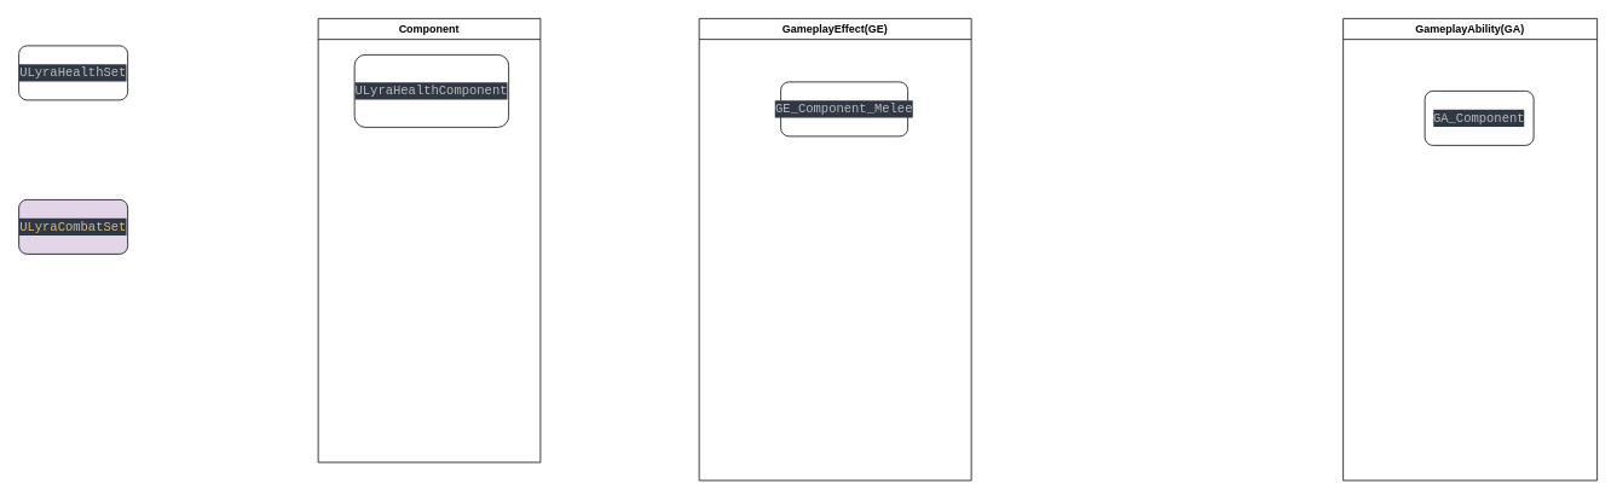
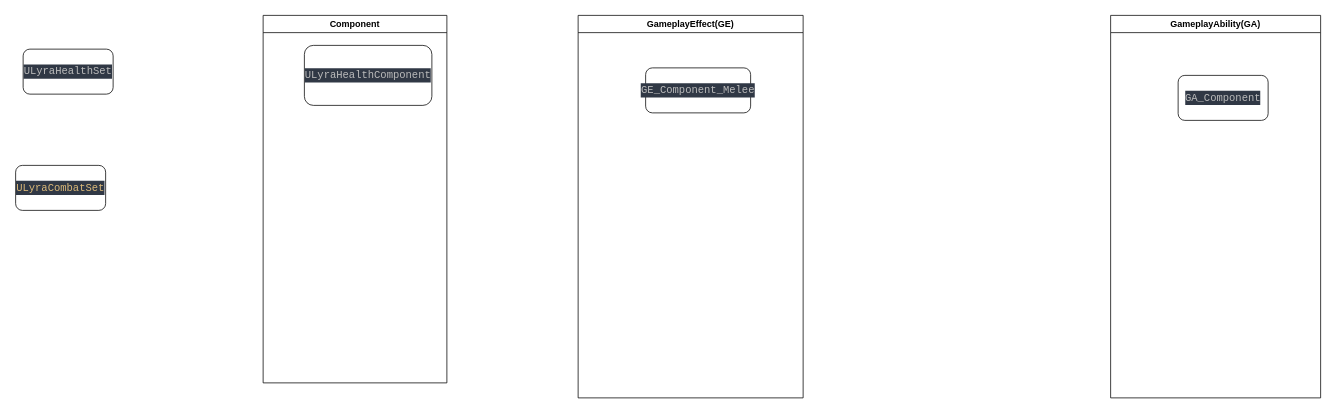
- <mxCell id="3" value="&lt;div style=&quot;color: rgb(187 , 187 , 187) ; background-color: rgb(48 , 56 , 69) ; font-family: &amp;#34;consolas&amp;#34; , &amp;#34;courier new&amp;#34; , monospace ; font-size: 14px ; line-height: 19px&quot;&gt;ULyraHealthSet&lt;/div&gt;" style="rounded=1;whiteSpace=wrap;html=1;" vertex="1" parent="1"><mxGeometry x="20" y="50" width="120" height="60" as="geometry" /></mxCell>
+ <mxCell id="3" value="&lt;div style=&quot;color: rgb(187 , 187 , 187) ; background-color: rgb(48 , 56 , 69) ; font-family: &amp;#34;consolas&amp;#34; , &amp;#34;courier new&amp;#34; , monospace ; font-size: 14px ; line-height: 19px&quot;&gt;ULyraHealthSet&lt;/div&gt;" style="rounded=1;whiteSpace=wrap;html=1;" vertex="1" parent="1"><mxGeometry x="30" y="65" width="120" height="60" as="geometry" /></mxCell>
- <mxCell id="2" value="&lt;div style=&quot;color: rgb(187 , 187 , 187) ; background-color: rgb(48 , 56 , 69) ; font-family: &amp;#34;consolas&amp;#34; , &amp;#34;courier new&amp;#34; , monospace ; font-size: 14px ; line-height: 19px&quot;&gt;ULyraHealthComponent&lt;/div&gt;" style="rounded=1;whiteSpace=wrap;html=1;" vertex="1" parent="1"><mxGeometry x="390" y="60" width="170" height="80" as="geometry" /></mxCell>
+ <mxCell id="2" value="&lt;div style=&quot;color: rgb(187 , 187 , 187) ; background-color: rgb(48 , 56 , 69) ; font-family: &amp;#34;consolas&amp;#34; , &amp;#34;courier new&amp;#34; , monospace ; font-size: 14px ; line-height: 19px&quot;&gt;ULyraHealthComponent&lt;/div&gt;" style="rounded=1;whiteSpace=wrap;html=1;" vertex="1" parent="1"><mxGeometry x="405" y="60" width="170" height="80" as="geometry" /></mxCell>
- <mxCell id="9" value="&lt;div style=&quot;color: rgb(187 , 187 , 187) ; background-color: rgb(48 , 56 , 69) ; font-family: &amp;#34;consolas&amp;#34; , &amp;#34;courier new&amp;#34; , monospace ; font-size: 14px ; line-height: 19px&quot;&gt;&lt;div style=&quot;font-family: &amp;#34;consolas&amp;#34; , &amp;#34;courier new&amp;#34; , monospace ; line-height: 19px&quot;&gt;&lt;span style=&quot;color: #dbb979&quot;&gt;ULyraCombatSet&lt;/span&gt;&lt;/div&gt;&lt;/div&gt;" style="rounded=1;whiteSpace=wrap;html=1;fillColor=#e1d5e7;" vertex="1" parent="1"><mxGeometry x="20" y="220" width="120" height="60" as="geometry" /></mxCell>
+ <mxCell id="9" value="&lt;div style=&quot;color: rgb(187 , 187 , 187) ; background-color: rgb(48 , 56 , 69) ; font-family: &amp;#34;consolas&amp;#34; , &amp;#34;courier new&amp;#34; , monospace ; font-size: 14px ; line-height: 19px&quot;&gt;&lt;div style=&quot;font-family: &amp;#34;consolas&amp;#34; , &amp;#34;courier new&amp;#34; , monospace ; line-height: 19px&quot;&gt;&lt;span style=&quot;color: #dbb979&quot;&gt;ULyraCombatSet&lt;/span&gt;&lt;/div&gt;&lt;/div&gt;" style="rounded=1;whiteSpace=wrap;html=1;" vertex="1" parent="1"><mxGeometry x="20" y="220" width="120" height="60" as="geometry" /></mxCell>
